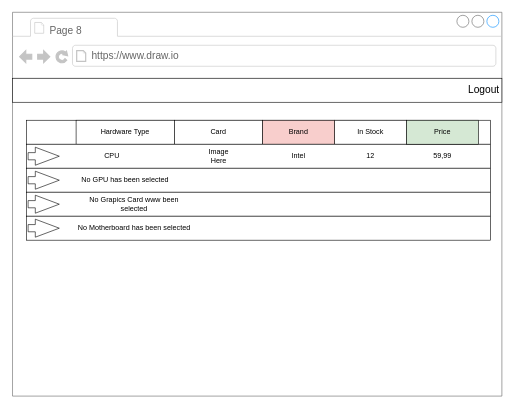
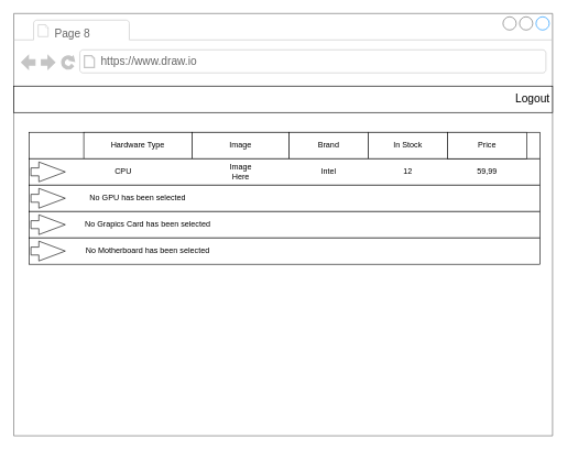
- <mxCell id="7" value="Card" style="rounded=0;whiteSpace=wrap;html=1;strokeColor=#000000;" vertex="1" parent="2"><mxGeometry x="270" y="180" width="147" height="40" as="geometry" /></mxCell>
+ <mxCell id="7" value="Image" style="rounded=0;whiteSpace=wrap;html=1;strokeColor=#000000;" vertex="1" parent="2"><mxGeometry x="270" y="180" width="147" height="40" as="geometry" /></mxCell>
- <mxCell id="9" value="Brand" style="rounded=0;whiteSpace=wrap;html=1;strokeColor=#000000;fillColor=#f8cecc;" vertex="1" parent="2"><mxGeometry x="417" y="180" width="120" height="40" as="geometry" /></mxCell>
+ <mxCell id="9" value="Brand" style="rounded=0;whiteSpace=wrap;html=1;strokeColor=#000000;" vertex="1" parent="2"><mxGeometry x="417" y="180" width="120" height="40" as="geometry" /></mxCell>
- <mxCell id="15" value="Price" style="rounded=0;whiteSpace=wrap;html=1;strokeColor=#000000;fillColor=#d5e8d4;" vertex="1" parent="2"><mxGeometry x="657" y="180" width="120" height="40" as="geometry" /></mxCell>
+ <mxCell id="15" value="Price" style="rounded=0;whiteSpace=wrap;html=1;strokeColor=#000000;" vertex="1" parent="2"><mxGeometry x="657" y="180" width="120" height="40" as="geometry" /></mxCell>
- <mxCell id="21" value="No Grapics Card www been selected" style="text;html=1;strokeColor=none;fillColor=none;align=center;verticalAlign=middle;whiteSpace=wrap;rounded=0;" vertex="1" parent="2"><mxGeometry x="106" y="310" width="194" height="20" as="geometry" /></mxCell>
+ <mxCell id="21" value="No Grapics Card has been selected" style="text;html=1;strokeColor=none;fillColor=none;align=center;verticalAlign=middle;whiteSpace=wrap;rounded=0;" vertex="1" parent="2"><mxGeometry x="106" y="310" width="194" height="20" as="geometry" /></mxCell>
